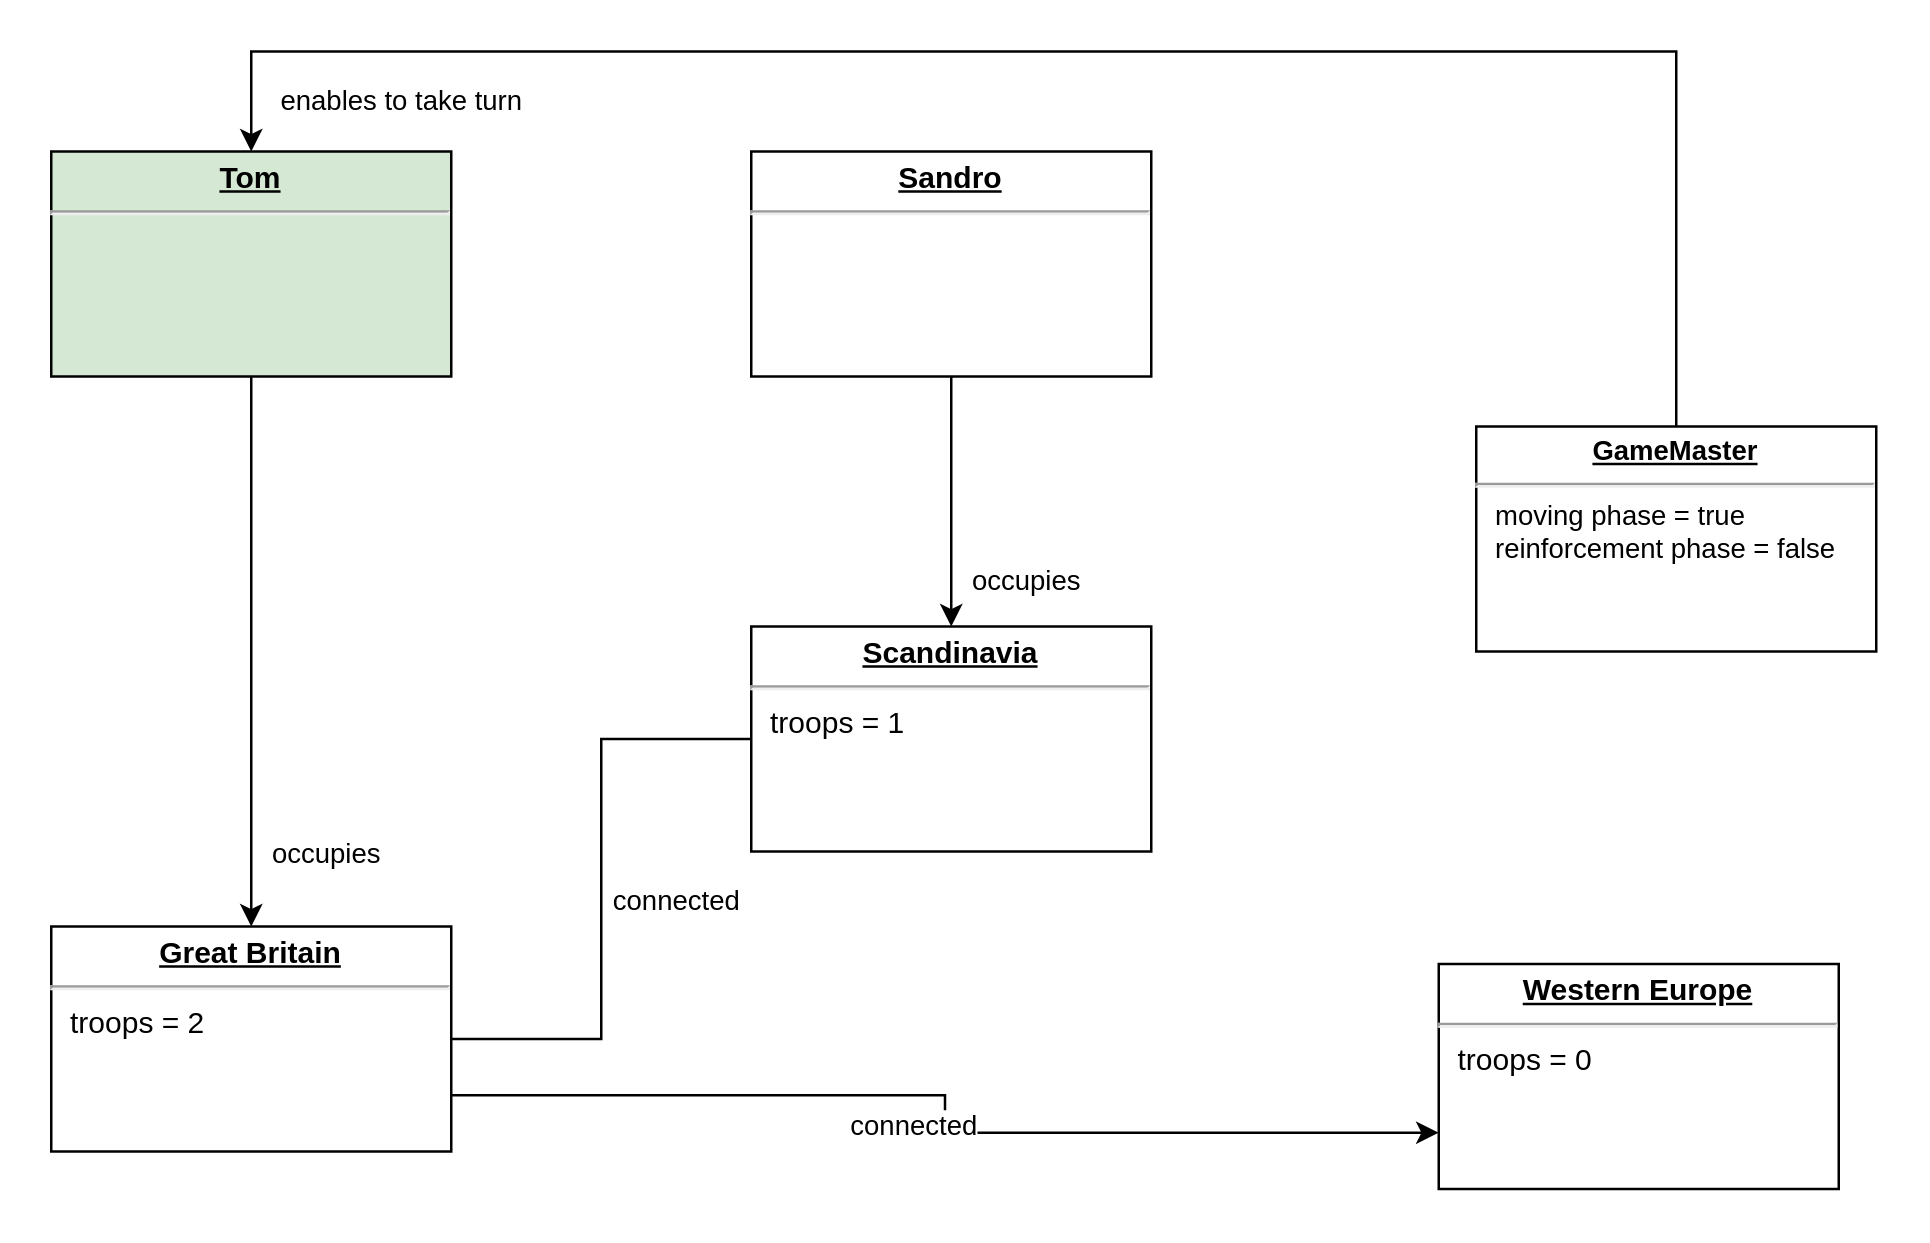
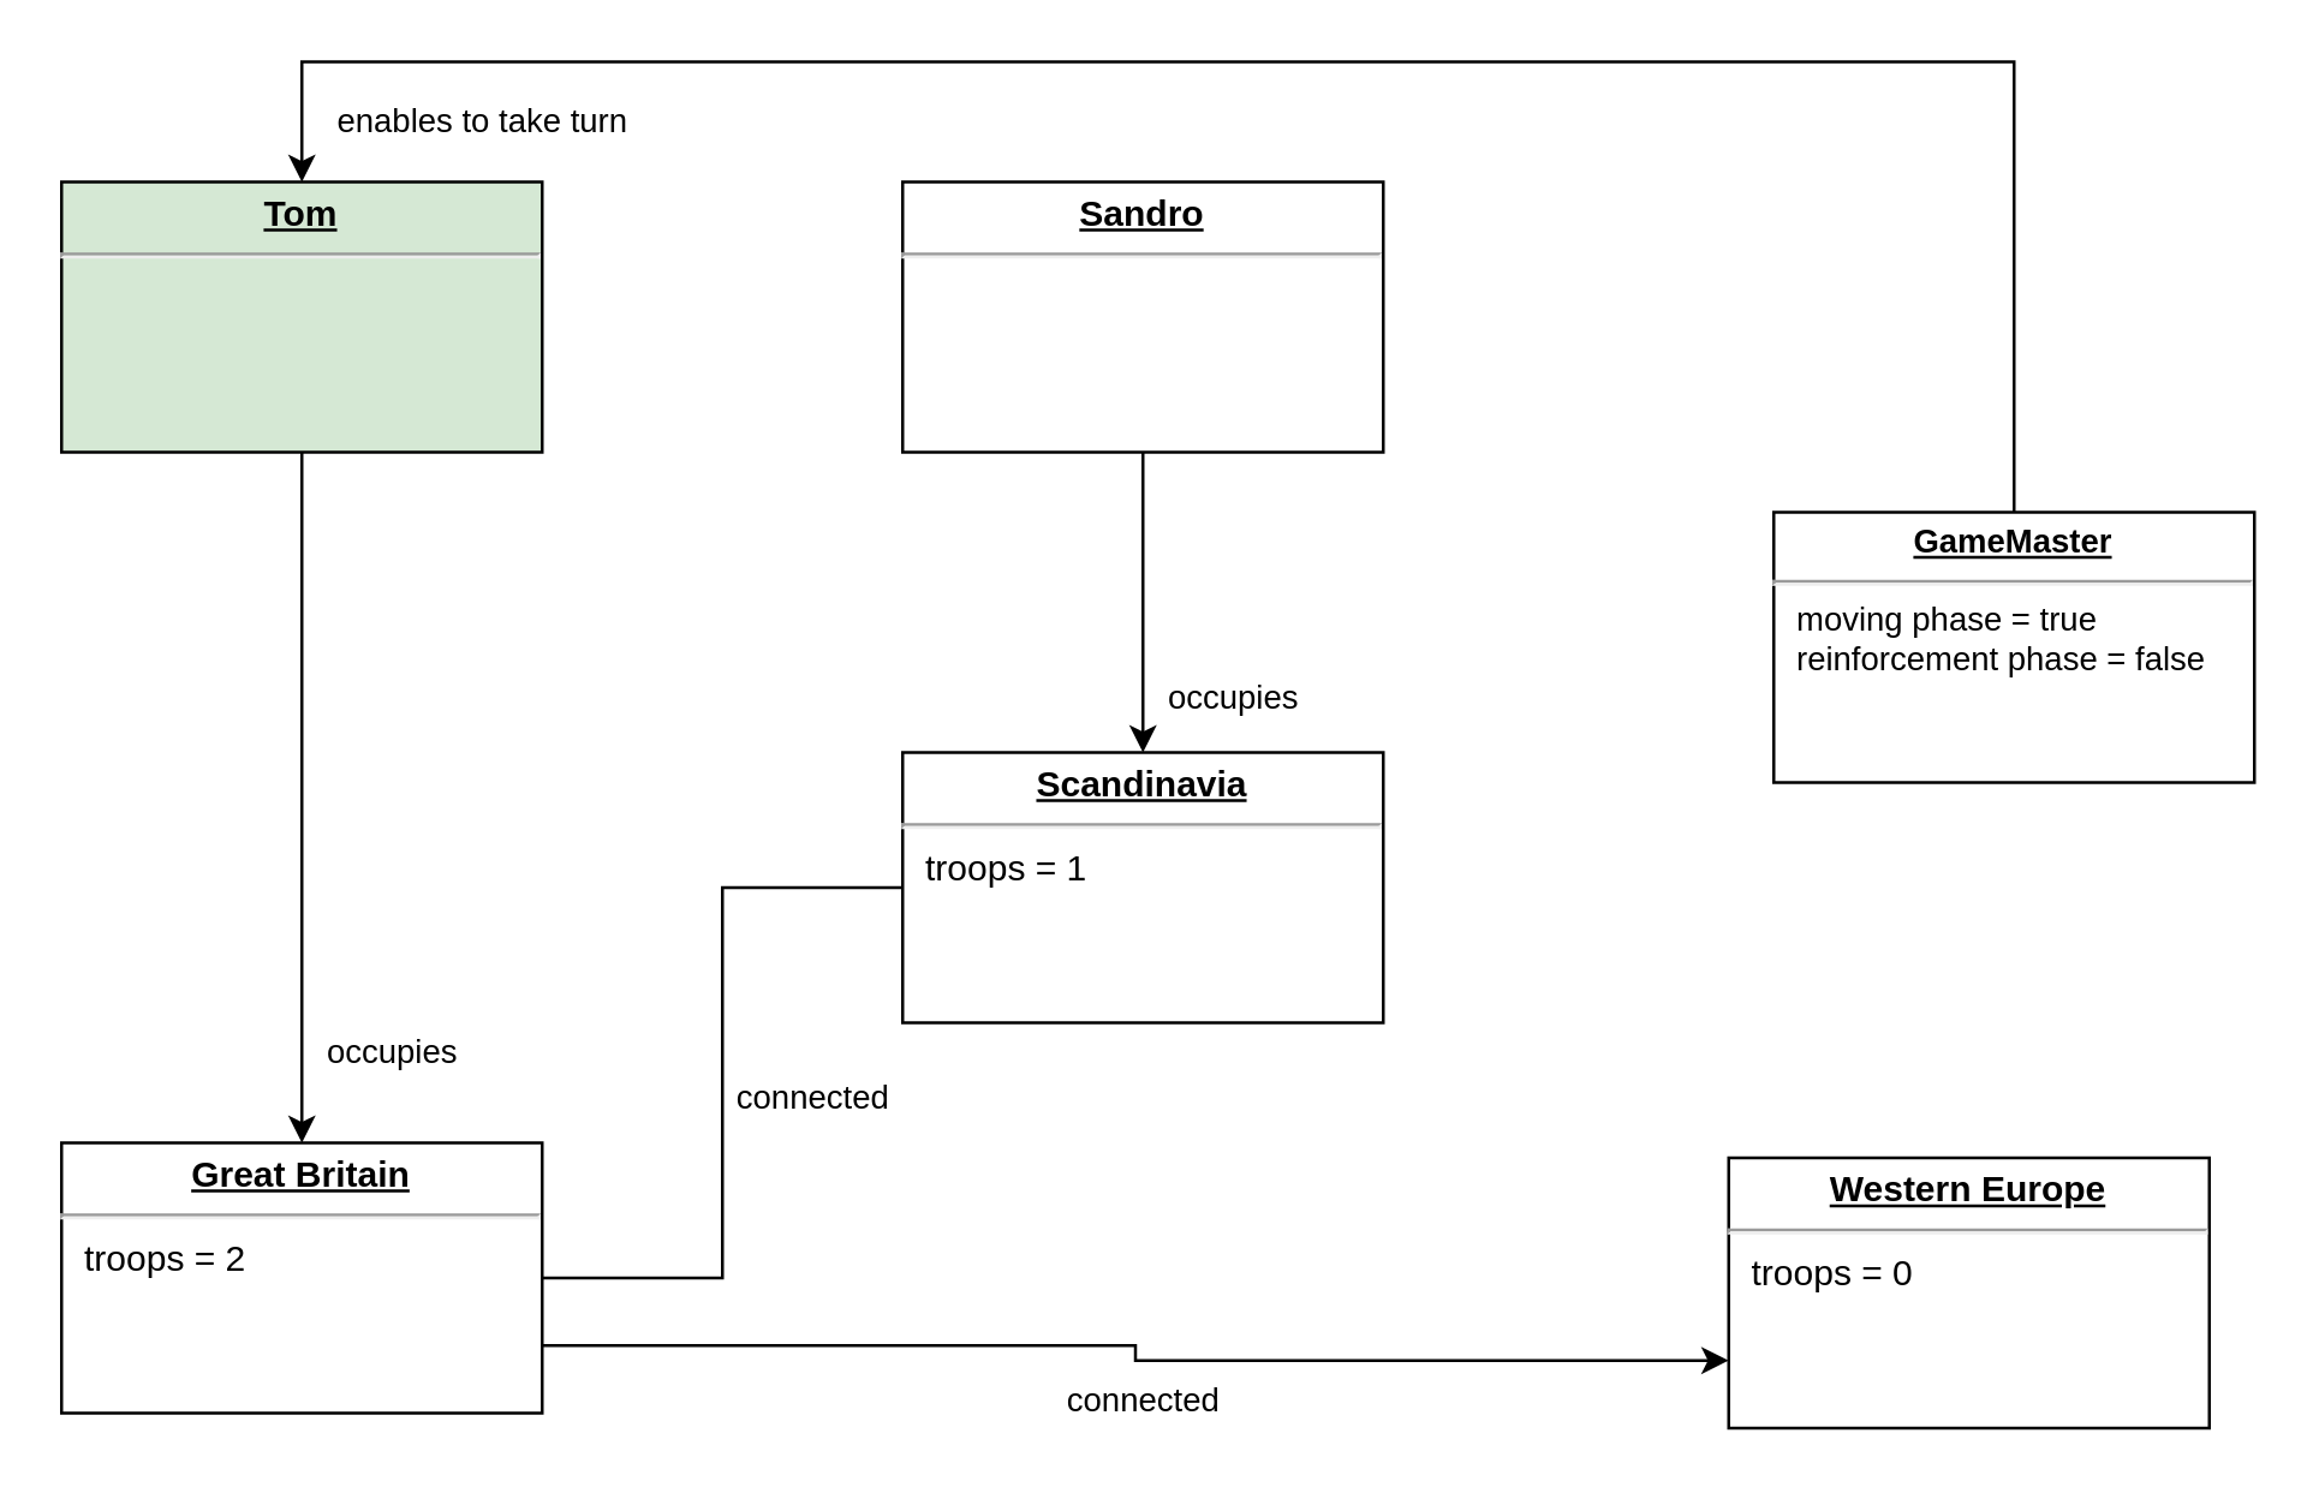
- <mxCell id="5" value="&lt;p style=&quot;margin:0px;margin-top:4px;text-align:center;text-decoration:underline;&quot;&gt;&lt;b&gt;Great Britain&lt;/b&gt;&lt;br&gt;&lt;/p&gt;&lt;hr&gt;&lt;p style=&quot;margin:0px;margin-left:8px;&quot;&gt;troops = 2&lt;br&gt;&lt;/p&gt;" style="verticalAlign=top;align=left;overflow=fill;fontSize=12;fontFamily=Helvetica;html=1;whiteSpace=wrap;" vertex="1" parent="1"><mxGeometry x="20" y="370" width="160" height="90" as="geometry" /></mxCell>
+ <mxCell id="5" value="&lt;p style=&quot;margin:0px;margin-top:4px;text-align:center;text-decoration:underline;&quot;&gt;&lt;b&gt;Great Britain&lt;/b&gt;&lt;br&gt;&lt;/p&gt;&lt;hr&gt;&lt;p style=&quot;margin:0px;margin-left:8px;&quot;&gt;troops = 2&lt;br&gt;&lt;/p&gt;" style="verticalAlign=top;align=left;overflow=fill;fontSize=12;fontFamily=Helvetica;html=1;whiteSpace=wrap;" vertex="1" parent="1"><mxGeometry x="20" y="380" width="160" height="90" as="geometry" /></mxCell>
